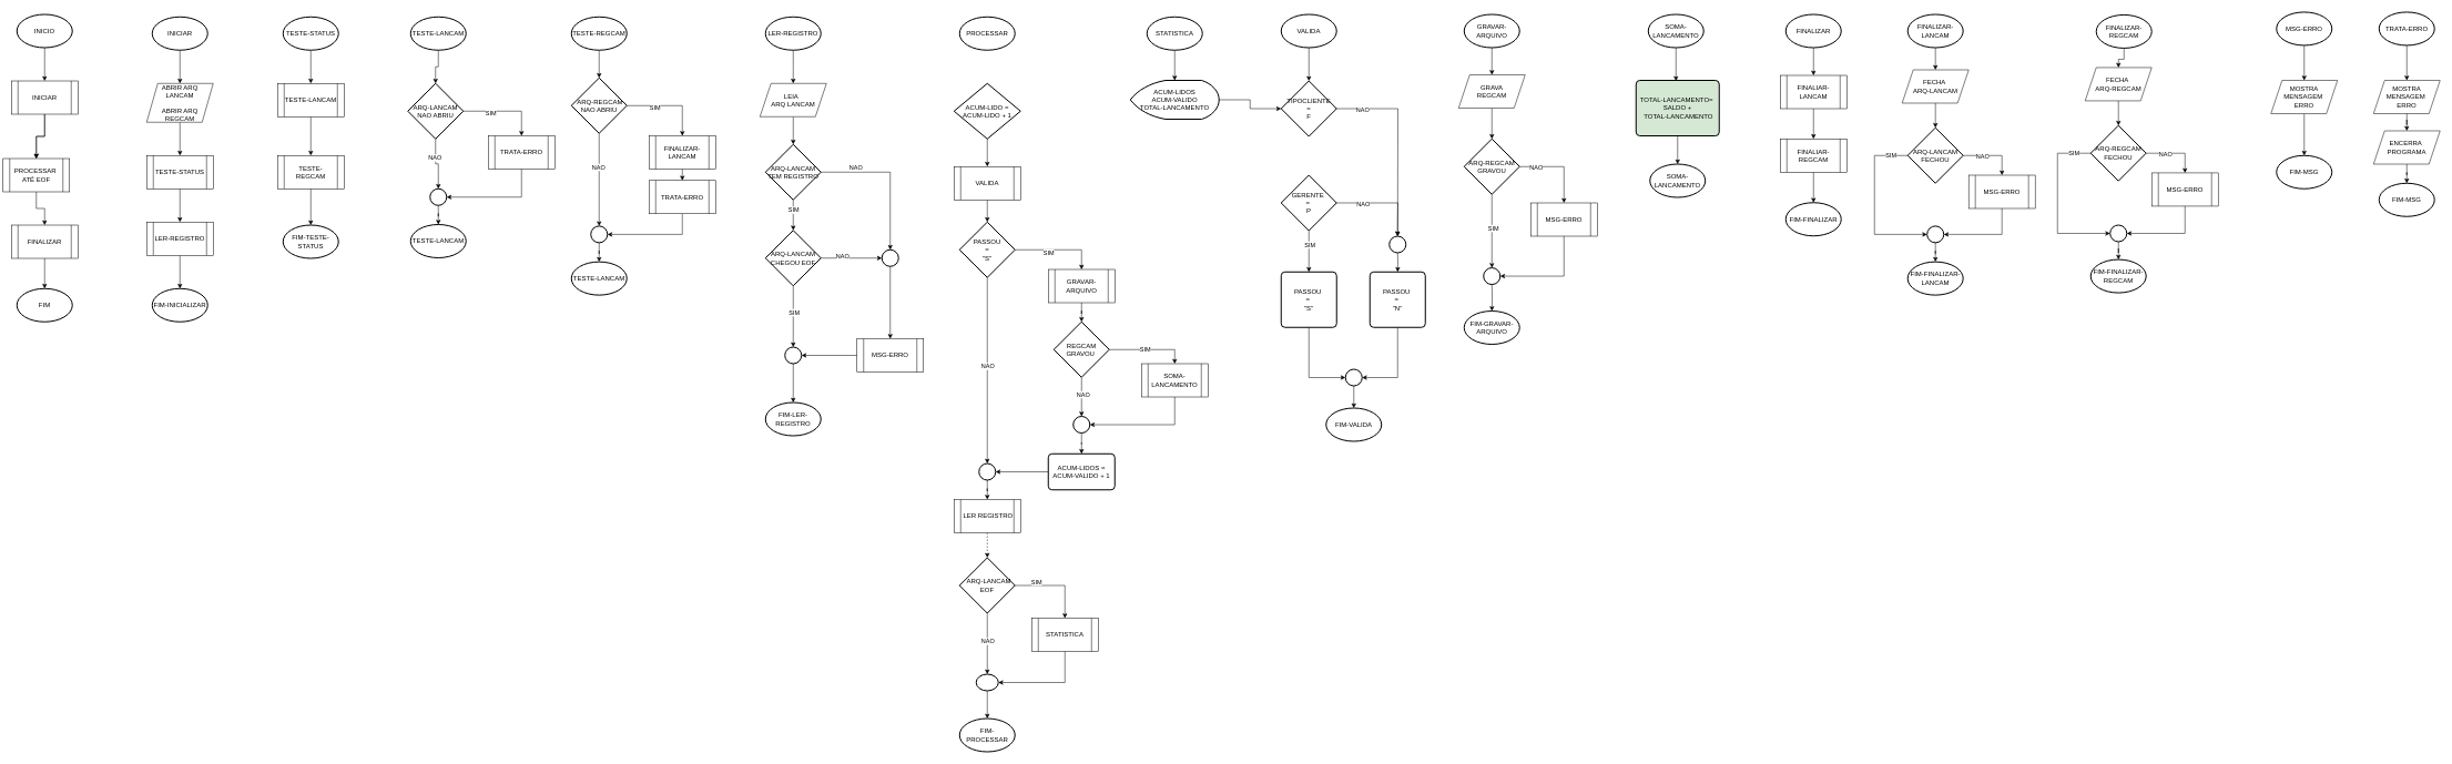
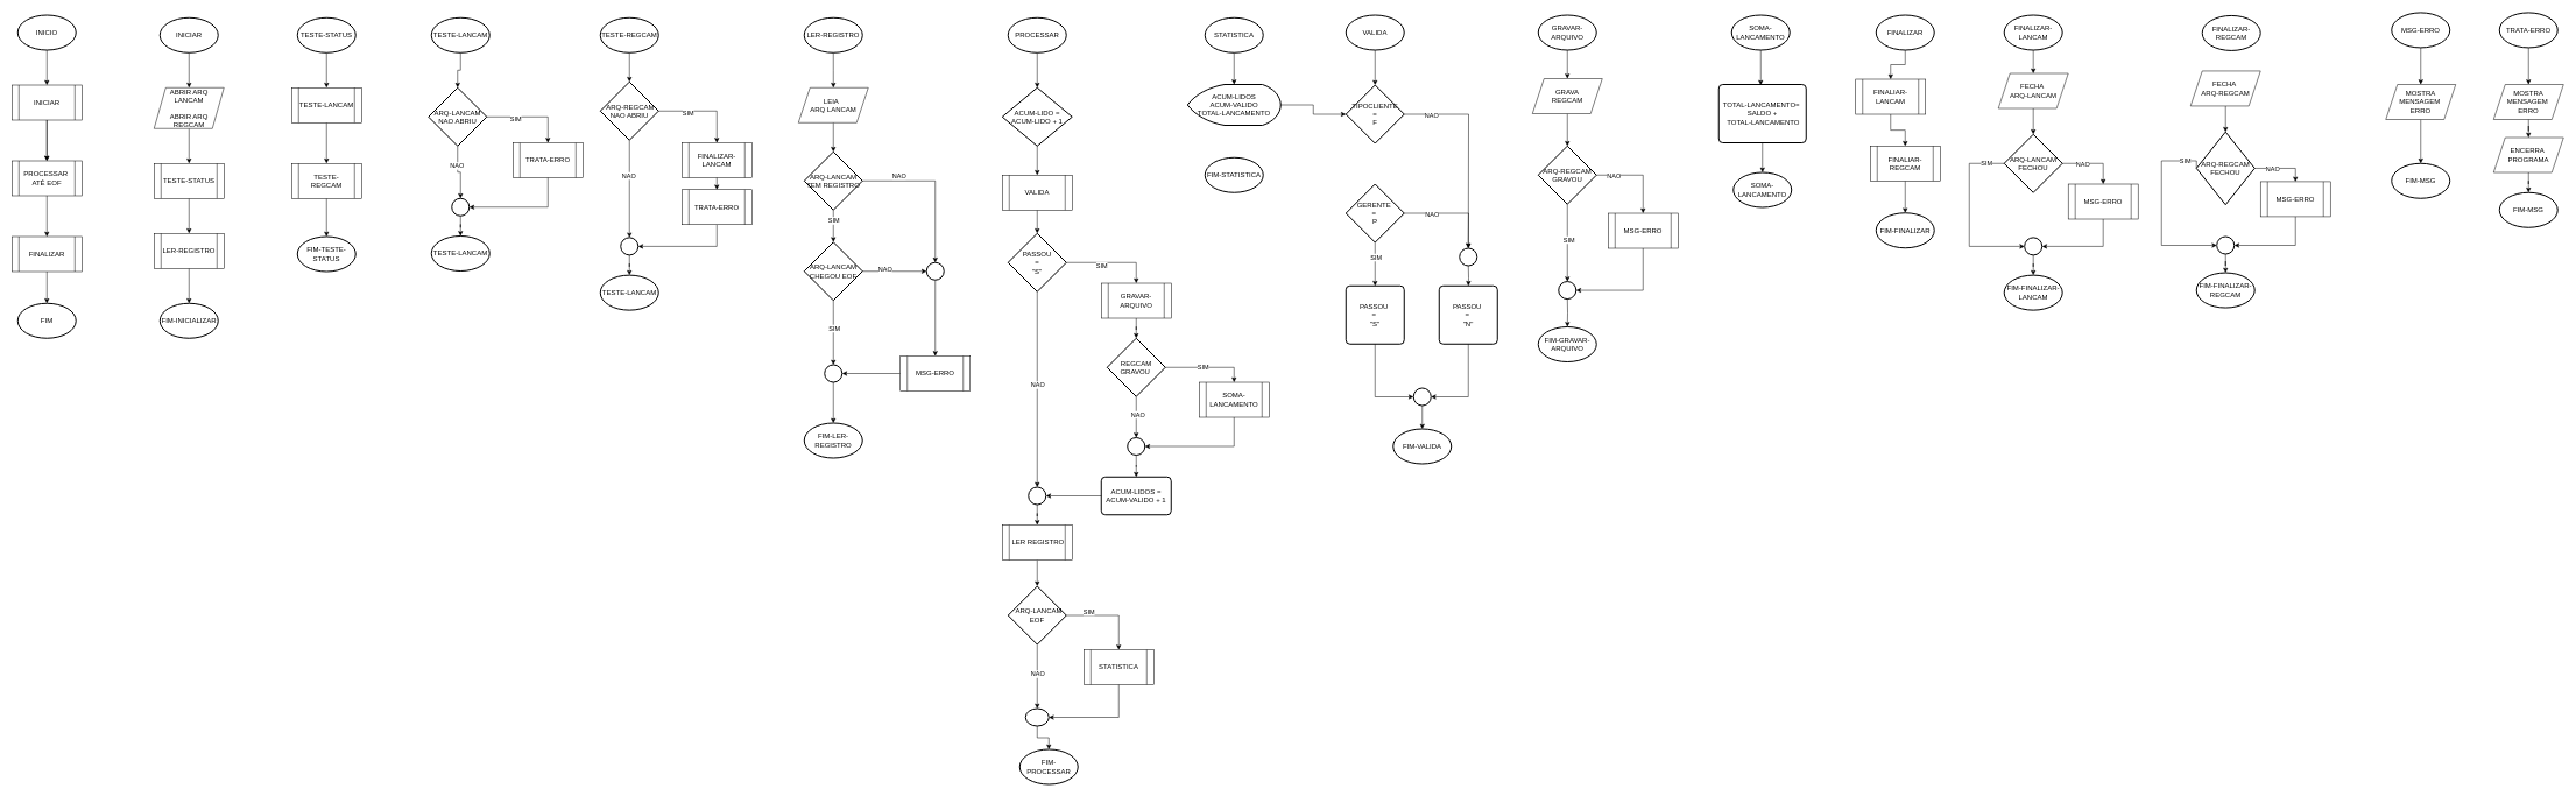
- <mxCell id="168" value="" style="edgeStyle=orthogonalEdgeStyle;rounded=0;orthogonalLoop=1;jettySize=auto;html=1;" parent="1" source="169" target="171" edge="1"><mxGeometry relative="1" as="geometry" /></mxCell>
+ <mxCell id="17" value="" style="edgeStyle=orthogonalEdgeStyle;rounded=0;orthogonalLoop=1;jettySize=auto;html=1;" parent="1" source="18" target="20" edge="1"><mxGeometry relative="1" as="geometry" /></mxCell>
- <mxCell id="125" value="FINALIAR-LANCAM" style="shape=process;whiteSpace=wrap;html=1;backgroundOutline=1;" parent="1" vertex="1"><mxGeometry x="3210" y="135" width="120" height="60" as="geometry" /></mxCell>
+ <mxCell id="125" value="FINALIAR-LANCAM" style="shape=process;whiteSpace=wrap;html=1;backgroundOutline=1;" parent="1" vertex="1"><mxGeometry x="3185" y="135" width="120" height="60" as="geometry" /></mxCell>
- <mxCell id="36" value="TOTAL-LANCAMENTO=&amp;nbsp;&lt;div&gt;SALDO +&lt;div&gt;&amp;nbsp;TOTAL-LANCAMENTO&lt;/div&gt;&lt;/div&gt;" style="rounded=1;whiteSpace=wrap;html=1;absoluteArcSize=1;arcSize=14;strokeWidth=2;fillColor=#d5e8d4;" parent="1" vertex="1"><mxGeometry x="2950" y="144" width="150" height="100" as="geometry" /></mxCell>
+ <mxCell id="36" value="TOTAL-LANCAMENTO=&amp;nbsp;&lt;div&gt;SALDO +&lt;div&gt;&amp;nbsp;TOTAL-LANCAMENTO&lt;/div&gt;&lt;/div&gt;" style="rounded=1;whiteSpace=wrap;html=1;absoluteArcSize=1;arcSize=14;strokeWidth=2;" parent="1" vertex="1"><mxGeometry x="2950" y="144" width="150" height="100" as="geometry" /></mxCell>
- <mxCell id="174" value="ARQ-REGCAM&lt;div&gt;FECHOU&lt;/div&gt;" style="strokeWidth=2;html=1;shape=mxgraph.flowchart.decision;whiteSpace=wrap;" parent="1" vertex="1"><mxGeometry x="3769.95" y="225.37" width="100" height="100" as="geometry" /></mxCell>
+ <mxCell id="174" value="ARQ-REGCAM&lt;div&gt;FECHOU&lt;/div&gt;" style="strokeWidth=2;html=1;shape=mxgraph.flowchart.decision;whiteSpace=wrap;" parent="1" vertex="1"><mxGeometry x="3769.95" y="225.37" width="100" height="125" as="geometry" /></mxCell>
+ <mxCell id="110" value="FIM-STATISTICA" style="strokeWidth=2;html=1;shape=mxgraph.flowchart.start_1;whiteSpace=wrap;" parent="1" vertex="1"><mxGeometry x="2068" y="269.5" width="100" height="60" as="geometry" /></mxCell>
- <mxCell id="7" value="PROCESSAR&amp;nbsp;&lt;div&gt;ATÉ EOF&lt;/div&gt;" style="shape=process;whiteSpace=wrap;html=1;backgroundOutline=1;" parent="1" vertex="1"><mxGeometry x="5" y="285" width="120" height="60" as="geometry" /></mxCell>
+ <mxCell id="7" value="PROCESSAR&amp;nbsp;&lt;div&gt;ATÉ EOF&lt;/div&gt;" style="shape=process;whiteSpace=wrap;html=1;backgroundOutline=1;" parent="1" vertex="1"><mxGeometry x="20" y="275" width="120" height="60" as="geometry" /></mxCell>
- <mxCell id="40" value="" style="edgeStyle=orthogonalEdgeStyle;rounded=0;orthogonalLoop=1;jettySize=auto;html=1;dashed=1;" parent="1" source="41" target="99" edge="1"><mxGeometry relative="1" as="geometry" /></mxCell>
+ <mxCell id="40" value="" style="edgeStyle=orthogonalEdgeStyle;rounded=0;orthogonalLoop=1;jettySize=auto;html=1;" parent="1" source="41" target="99" edge="1"><mxGeometry relative="1" as="geometry" /></mxCell>
- <mxCell id="21" value="FIM-PROCESSAR" style="strokeWidth=2;html=1;shape=mxgraph.flowchart.start_1;whiteSpace=wrap;" parent="1" vertex="1"><mxGeometry x="1730" y="1295" width="100" height="60" as="geometry" /></mxCell>
+ <mxCell id="21" value="FIM-PROCESSAR" style="strokeWidth=2;html=1;shape=mxgraph.flowchart.start_1;whiteSpace=wrap;" parent="1" vertex="1"><mxGeometry x="1750" y="1285" width="100" height="60" as="geometry" /></mxCell>
